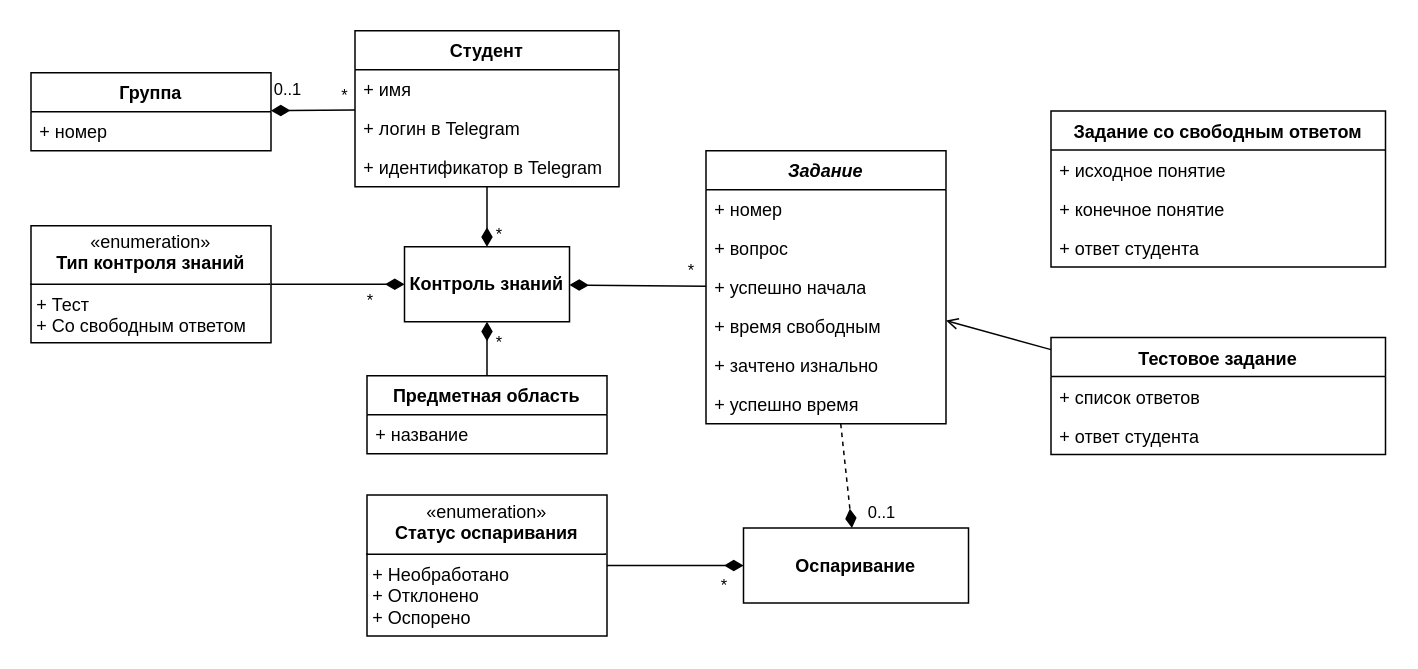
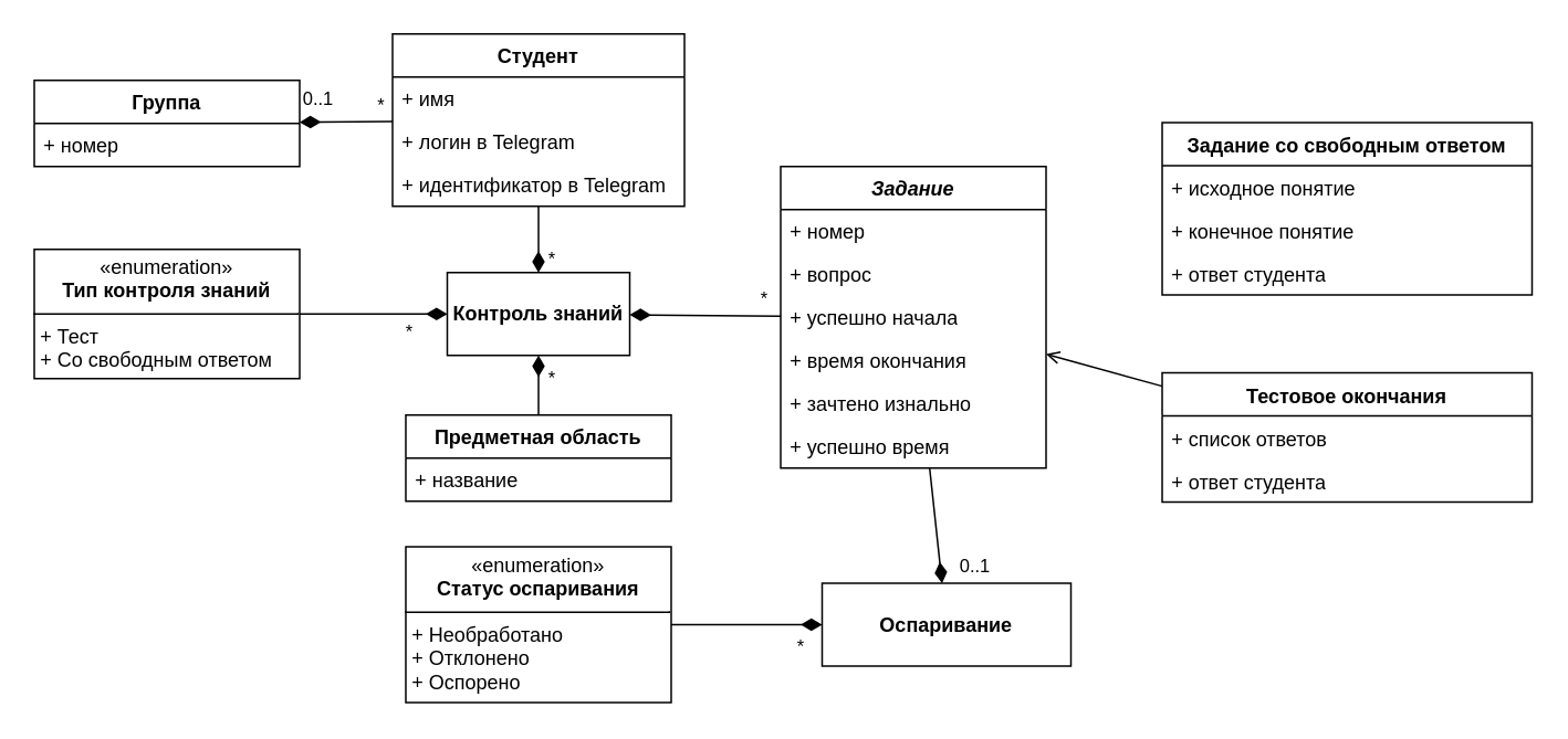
- <mxCell id="21" value="+ время свободным" style="text;strokeColor=none;fillColor=none;align=left;verticalAlign=top;spacingLeft=4;spacingRight=4;overflow=hidden;rotatable=0;points=[[0,0.5],[1,0.5]];portConstraint=eastwest;whiteSpace=wrap;html=1;" parent="17" vertex="1"><mxGeometry y="104" width="160" height="26" as="geometry" /></mxCell>
+ <mxCell id="21" value="+ время окончания" style="text;strokeColor=none;fillColor=none;align=left;verticalAlign=top;spacingLeft=4;spacingRight=4;overflow=hidden;rotatable=0;points=[[0,0.5],[1,0.5]];portConstraint=eastwest;whiteSpace=wrap;html=1;" parent="17" vertex="1"><mxGeometry y="104" width="160" height="26" as="geometry" /></mxCell>
- <mxCell id="34" value="Тестовое задание" style="swimlane;fontStyle=1;align=center;verticalAlign=top;childLayout=stackLayout;horizontal=1;startSize=26;horizontalStack=0;resizeParent=1;resizeParentMax=0;resizeLast=0;collapsible=1;marginBottom=0;whiteSpace=wrap;html=1;" parent="1" vertex="1"><mxGeometry x="700" y="224.5" width="223" height="78" as="geometry" /></mxCell>
+ <mxCell id="34" value="Тестовое окончания" style="swimlane;fontStyle=1;align=center;verticalAlign=top;childLayout=stackLayout;horizontal=1;startSize=26;horizontalStack=0;resizeParent=1;resizeParentMax=0;resizeLast=0;collapsible=1;marginBottom=0;whiteSpace=wrap;html=1;" parent="1" vertex="1"><mxGeometry x="700" y="224.5" width="223" height="78" as="geometry" /></mxCell>
- <mxCell id="25" value="" style="endArrow=diamondThin;endFill=1;endSize=10;html=1;rounded=0;dashed=1;" parent="1" source="17" target="24" edge="1"><mxGeometry width="160" relative="1" as="geometry"><mxPoint x="130" y="79" as="sourcePoint" /><mxPoint x="210" y="79" as="targetPoint" /></mxGeometry></mxCell>
+ <mxCell id="25" value="" style="endArrow=diamondThin;endFill=1;endSize=10;html=1;rounded=0;" parent="1" source="17" target="24" edge="1"><mxGeometry width="160" relative="1" as="geometry"><mxPoint x="130" y="79" as="sourcePoint" /><mxPoint x="210" y="79" as="targetPoint" /></mxGeometry></mxCell>
